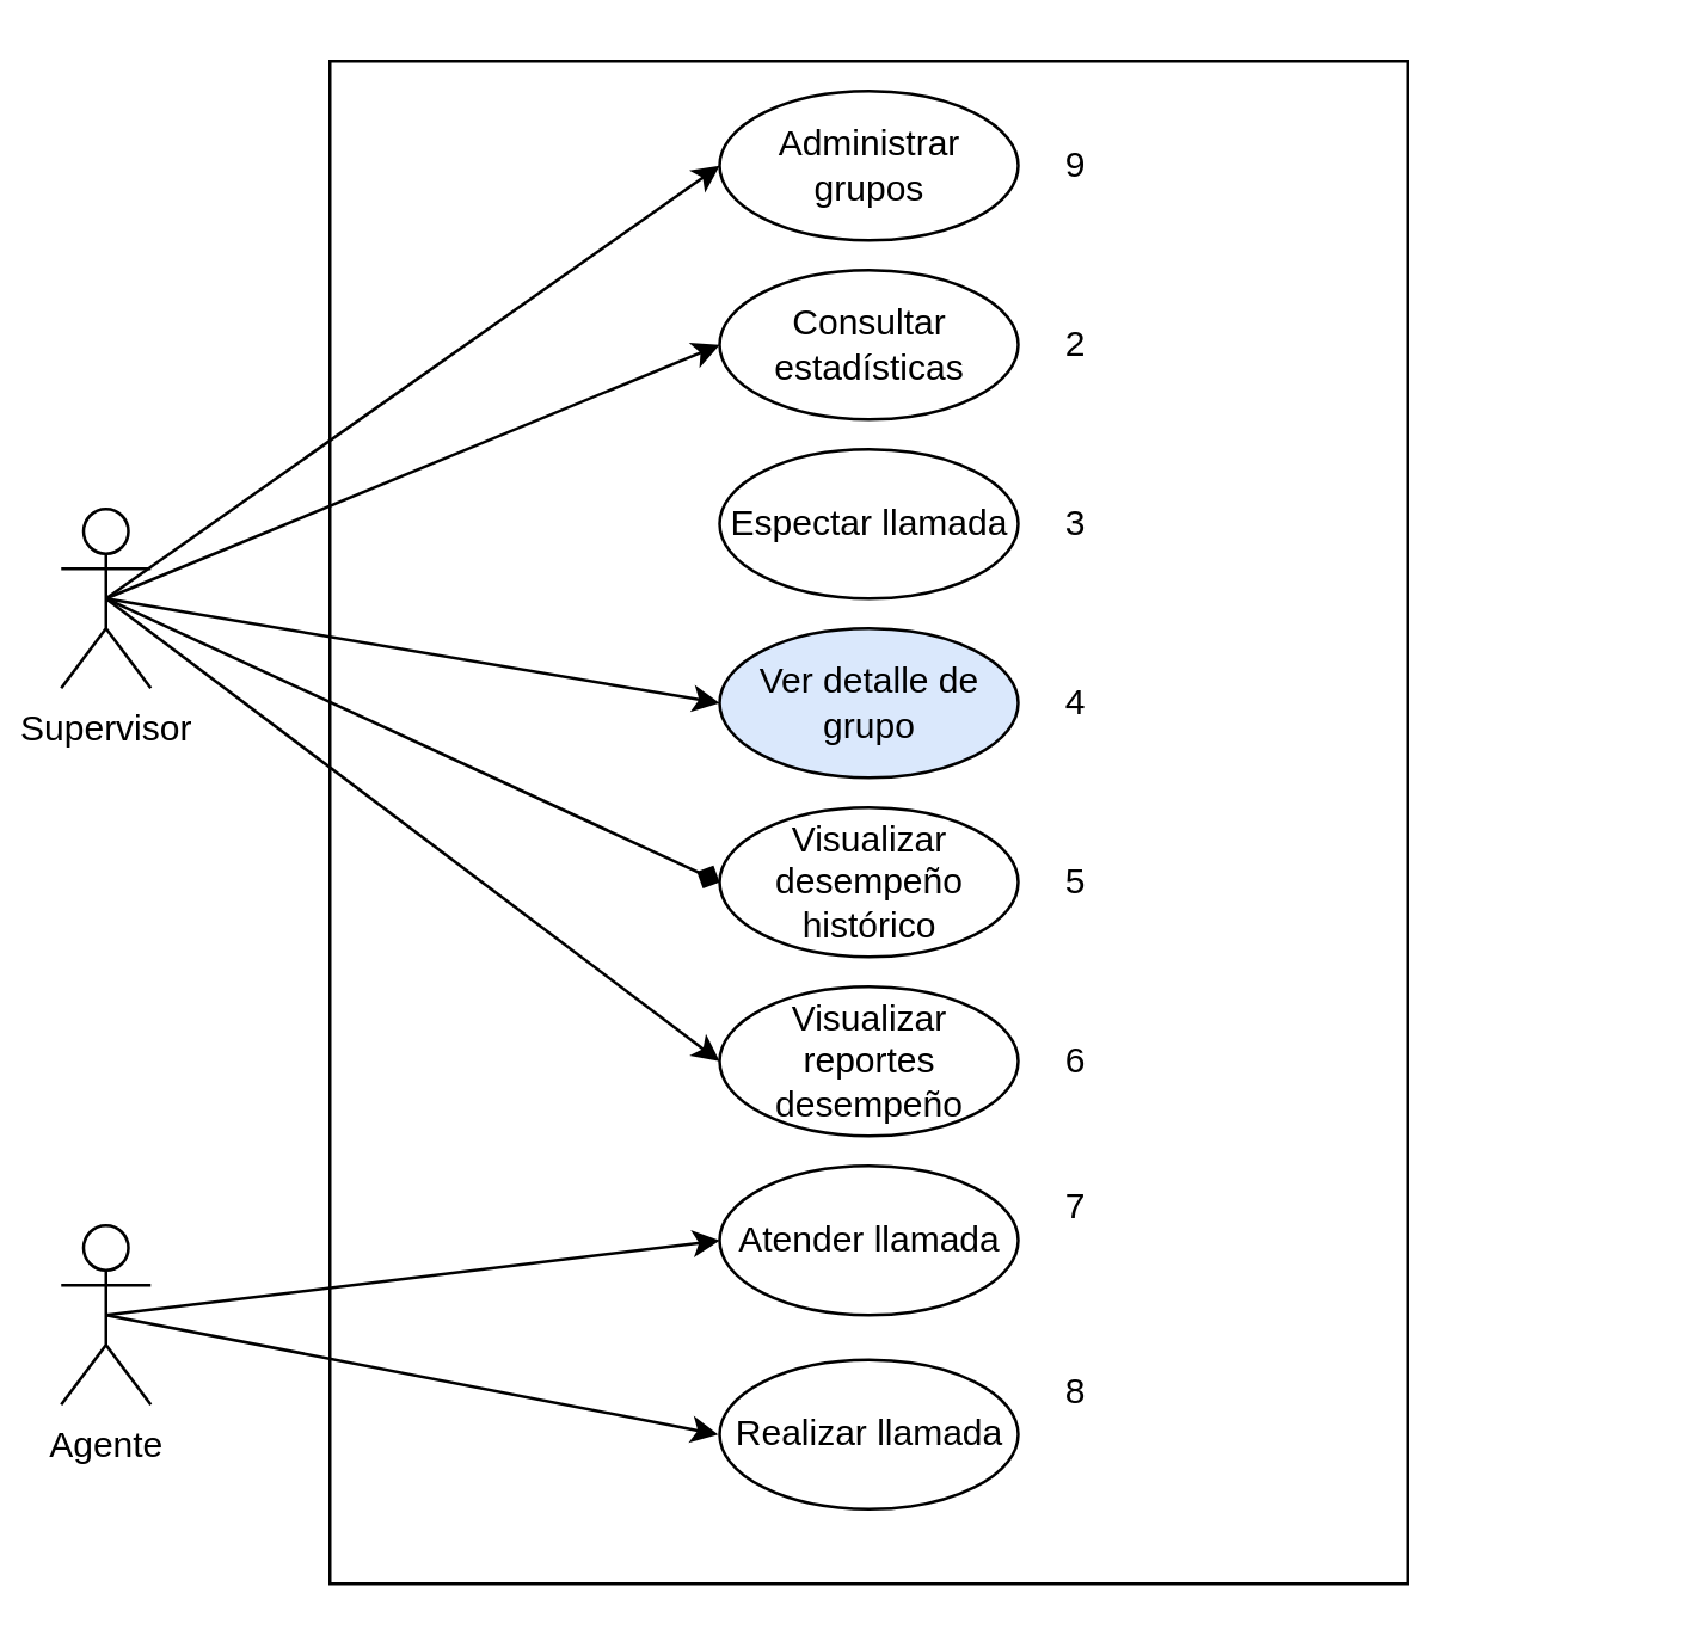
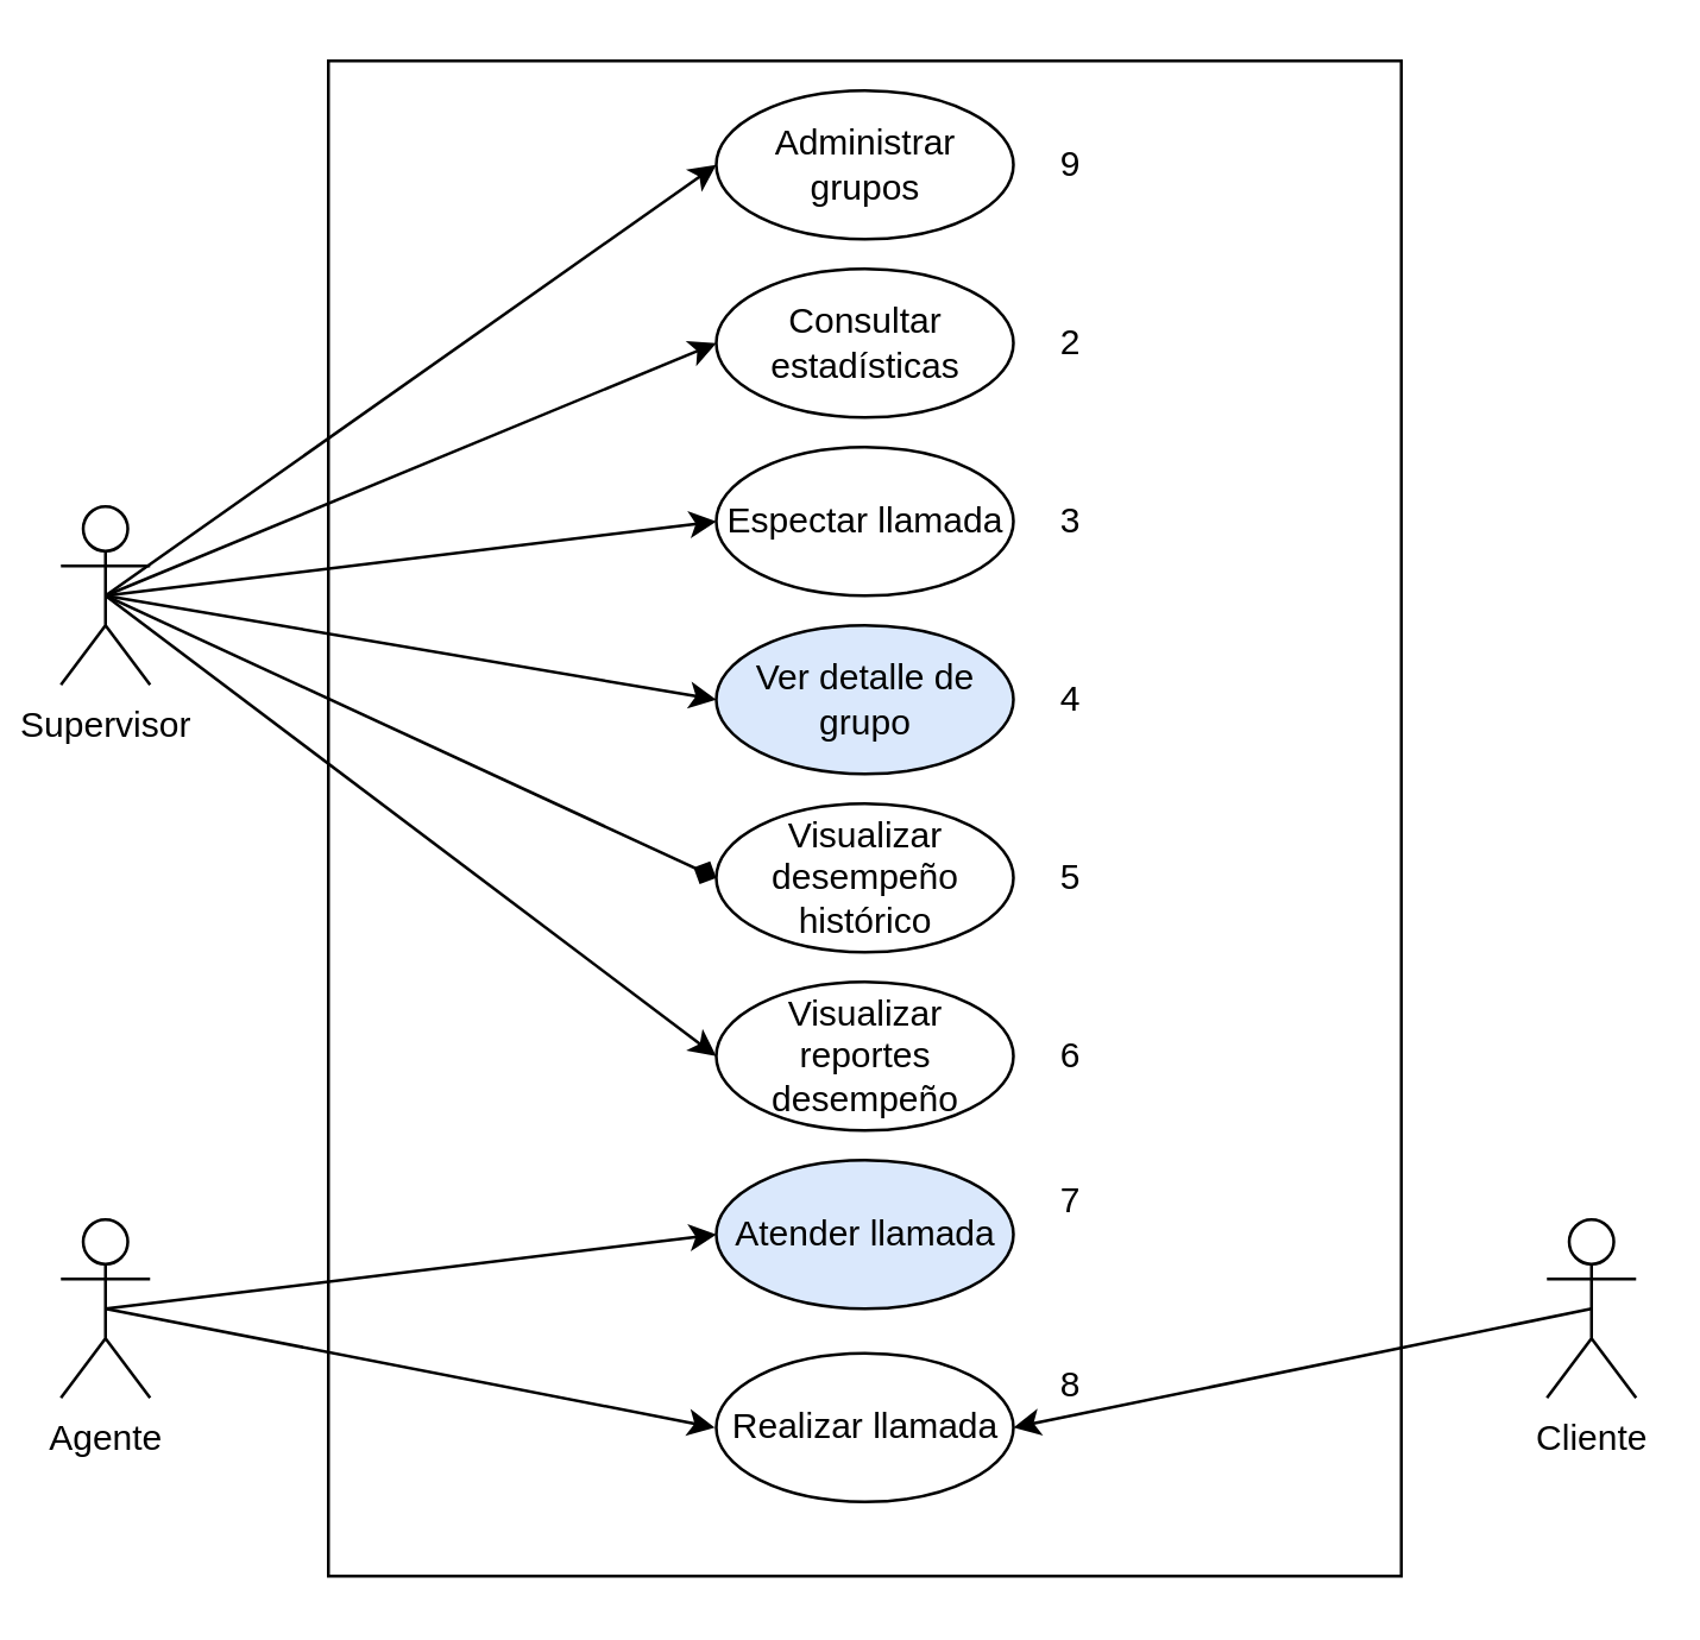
+ <mxCell id="5" style="rounded=0;orthogonalLoop=1;jettySize=auto;html=1;exitX=0.5;exitY=0.5;exitDx=0;exitDy=0;exitPerimeter=0;entryX=0;entryY=0.5;entryDx=0;entryDy=0;" edge="1" parent="1" source="9" target="17"><mxGeometry relative="1" as="geometry" /></mxCell>
- <mxCell id="20" value="Atender llamada" style="ellipse;whiteSpace=wrap;html=1;" vertex="1" parent="1"><mxGeometry x="240.5" y="390" width="100" height="50" as="geometry" /></mxCell>
+ <mxCell id="20" value="Atender llamada" style="ellipse;whiteSpace=wrap;html=1;fillColor=#dae8fc;" vertex="1" parent="1"><mxGeometry x="240.5" y="390" width="100" height="50" as="geometry" /></mxCell>
+ <mxCell id="14" value="Cliente" style="shape=umlActor;verticalLabelPosition=bottom;verticalAlign=top;html=1;outlineConnect=0;" vertex="1" parent="1"><mxGeometry x="520" y="410" width="30" height="60" as="geometry" /></mxCell>
+ <mxCell id="13" style="rounded=0;orthogonalLoop=1;jettySize=auto;html=1;exitX=0.5;exitY=0.5;exitDx=0;exitDy=0;exitPerimeter=0;entryX=1;entryY=0.5;entryDx=0;entryDy=0;" edge="1" parent="1" source="14" target="21"><mxGeometry relative="1" as="geometry" /></mxCell>
